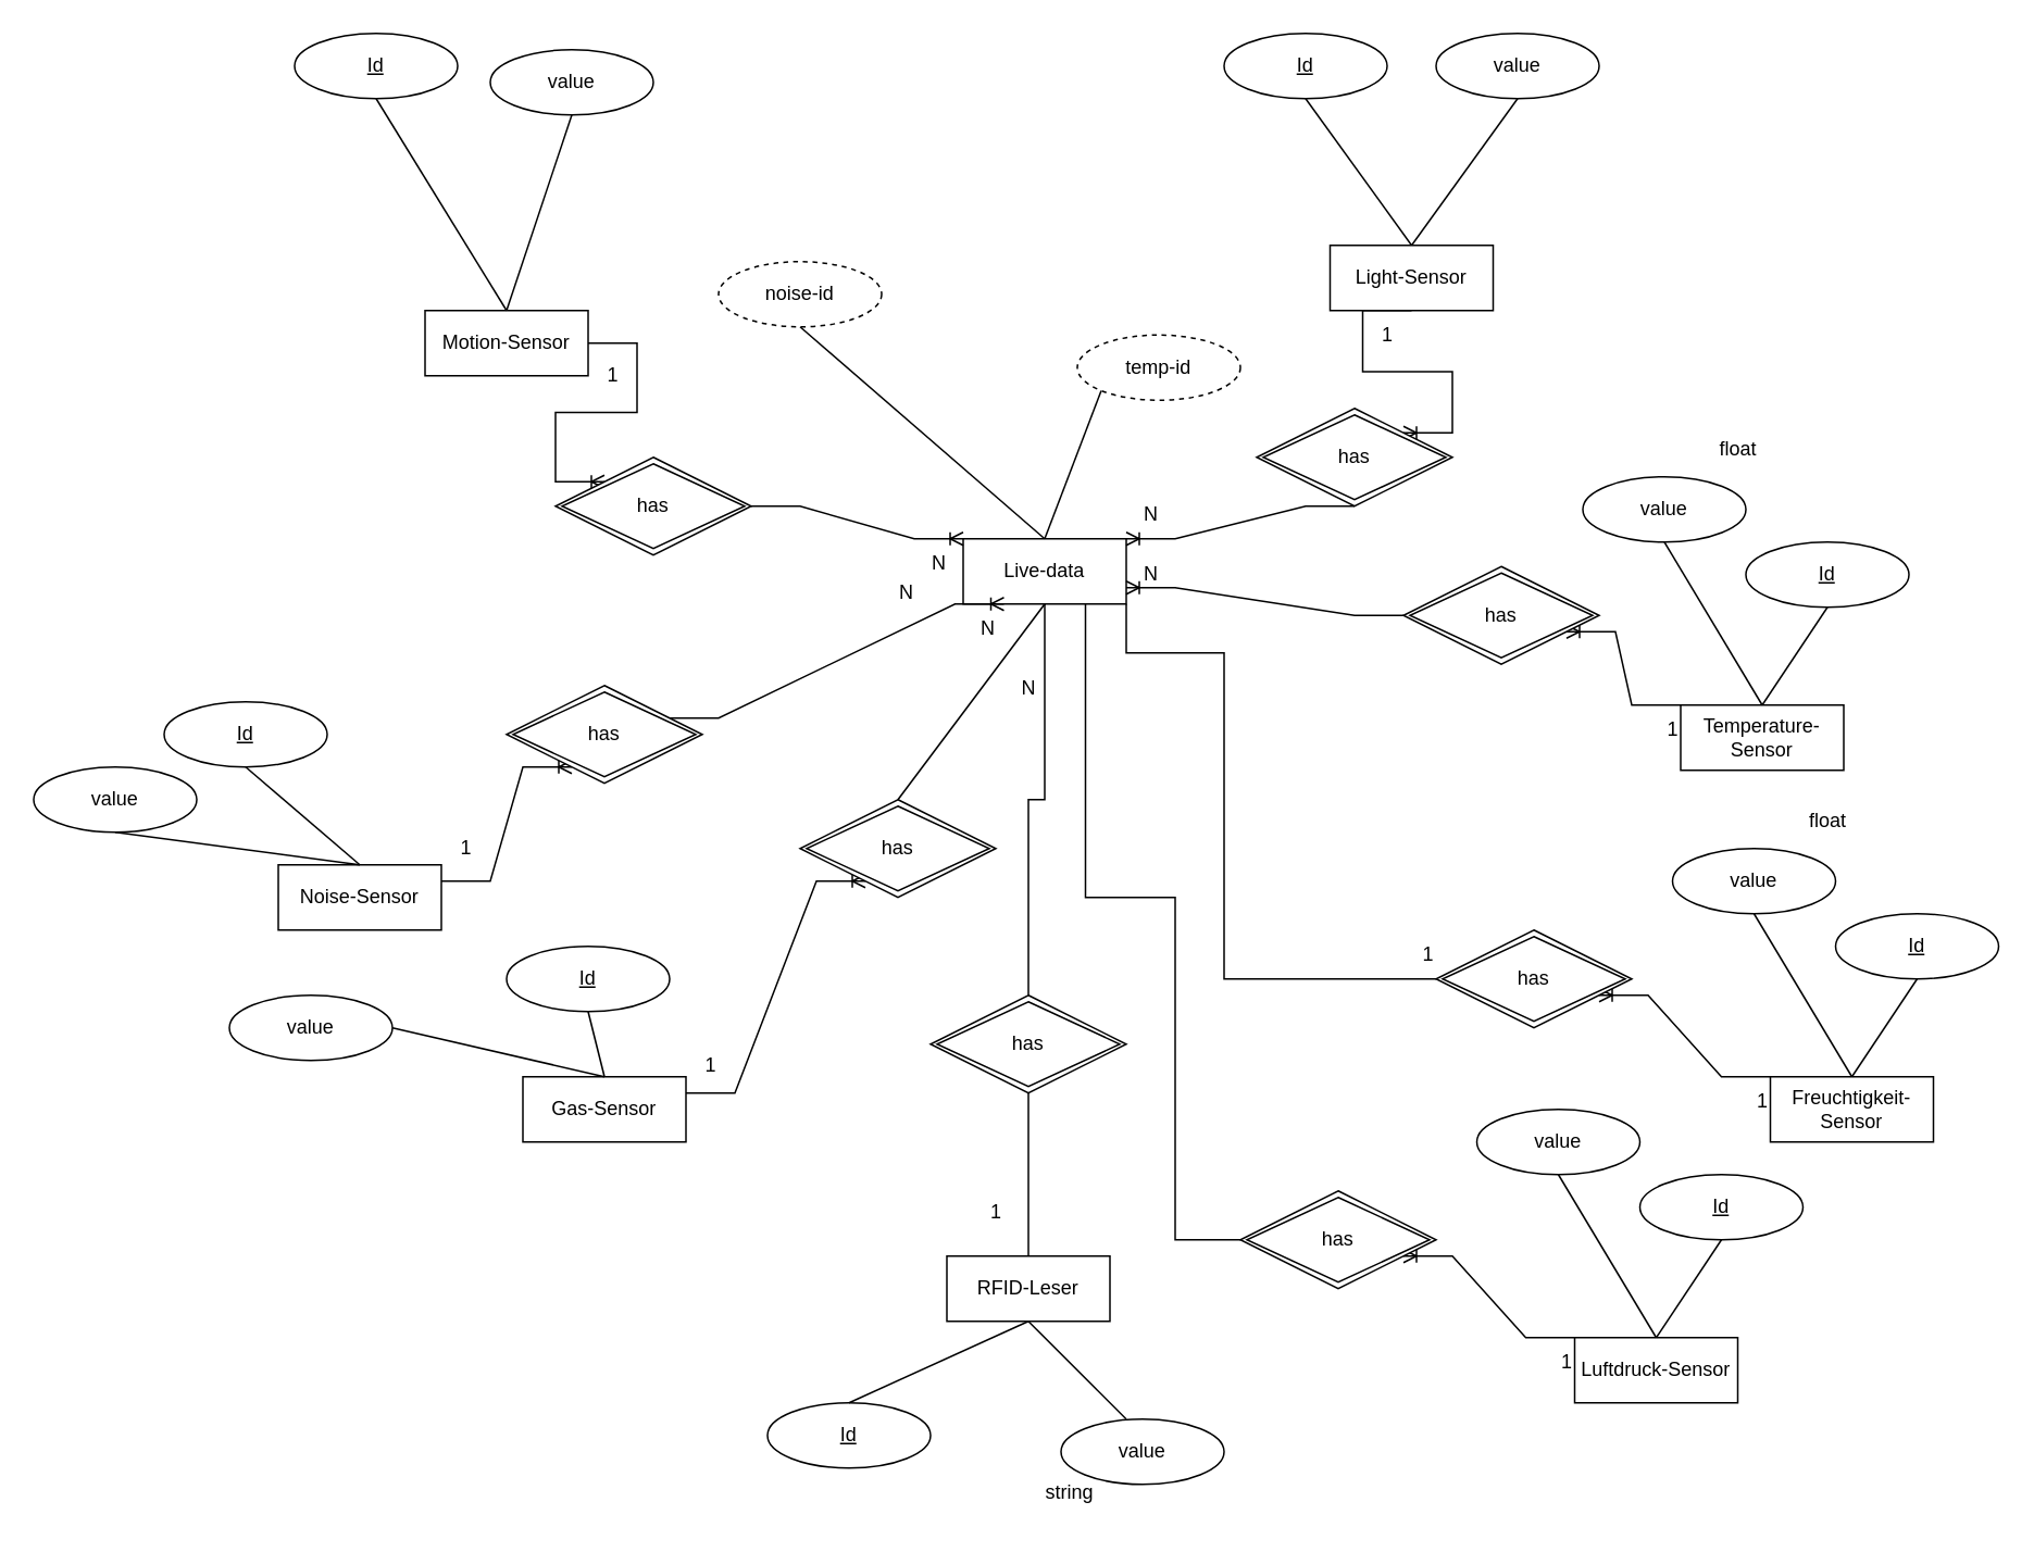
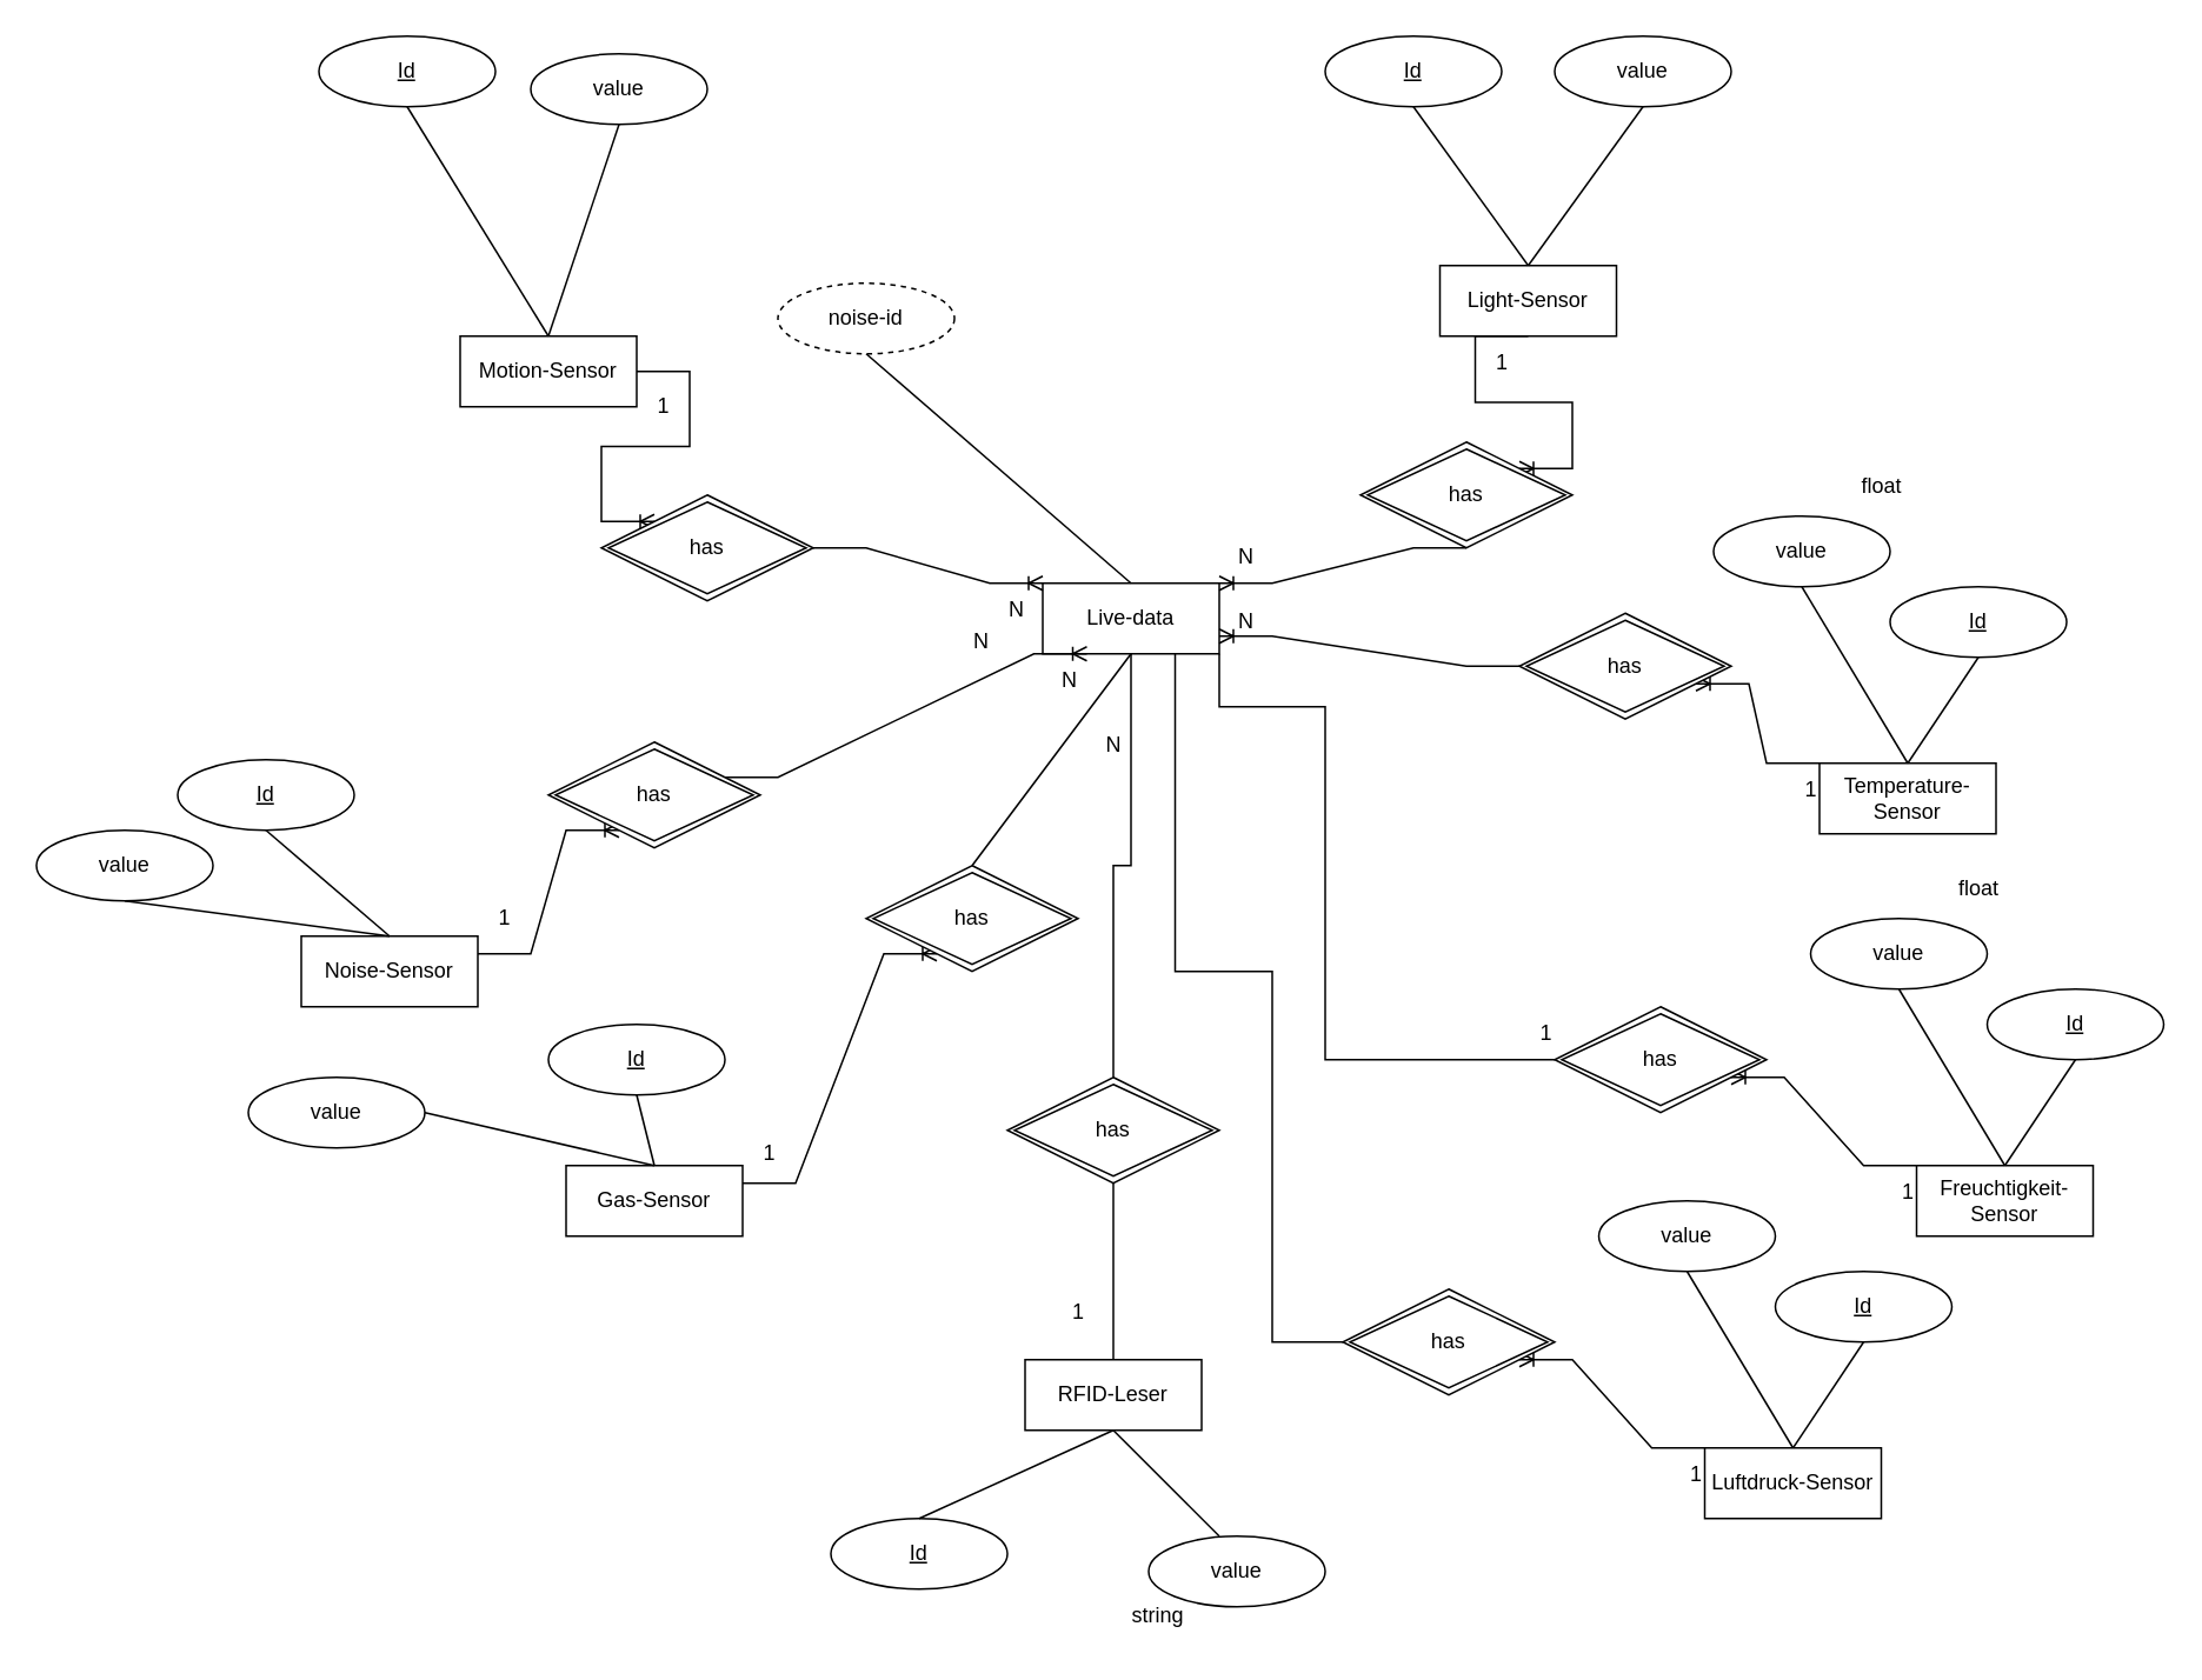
- <mxCell id="27" value="temp-id" style="ellipse;whiteSpace=wrap;html=1;align=center;dashed=1;" parent="1" vertex="1"><mxGeometry x="660" y="205" width="100" height="40" as="geometry" /></mxCell>
- <mxCell id="29" value="" style="endArrow=none;html=1;rounded=0;entryX=0;entryY=1;entryDx=0;entryDy=0;exitX=0.5;exitY=0;exitDx=0;exitDy=0;" parent="1" source="25" target="27" edge="1"><mxGeometry relative="1" as="geometry"><mxPoint x="650" y="290" as="sourcePoint" /><mxPoint x="750" y="310" as="targetPoint" /></mxGeometry></mxCell>
